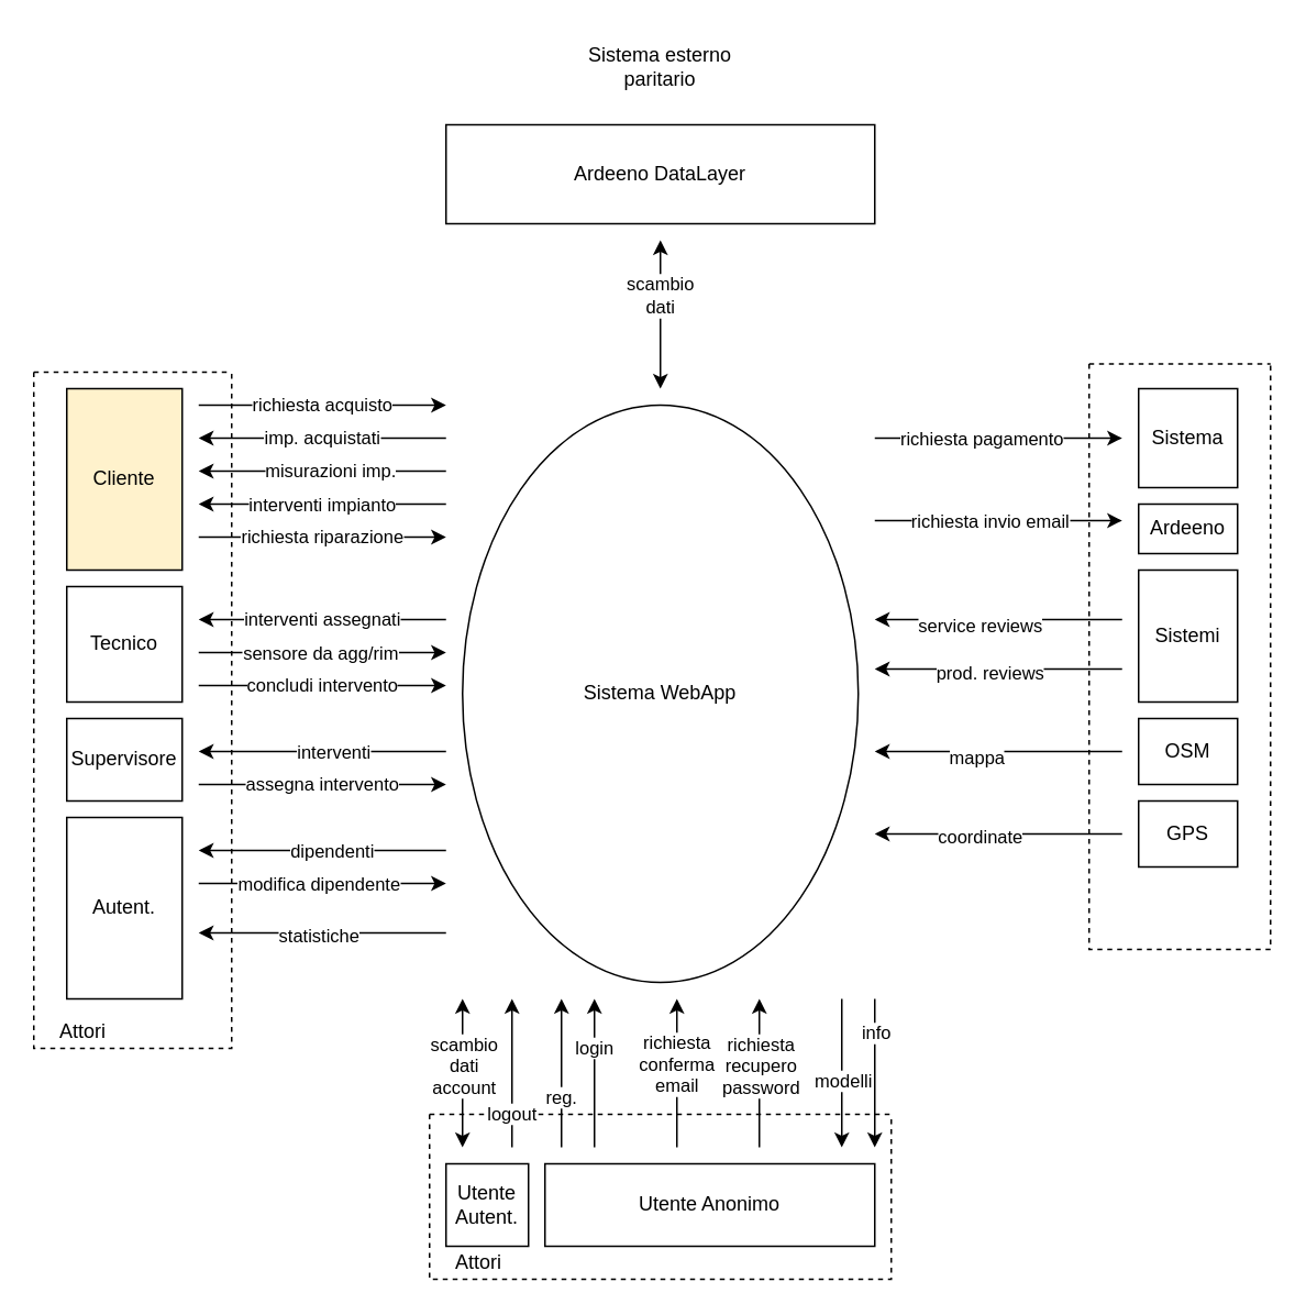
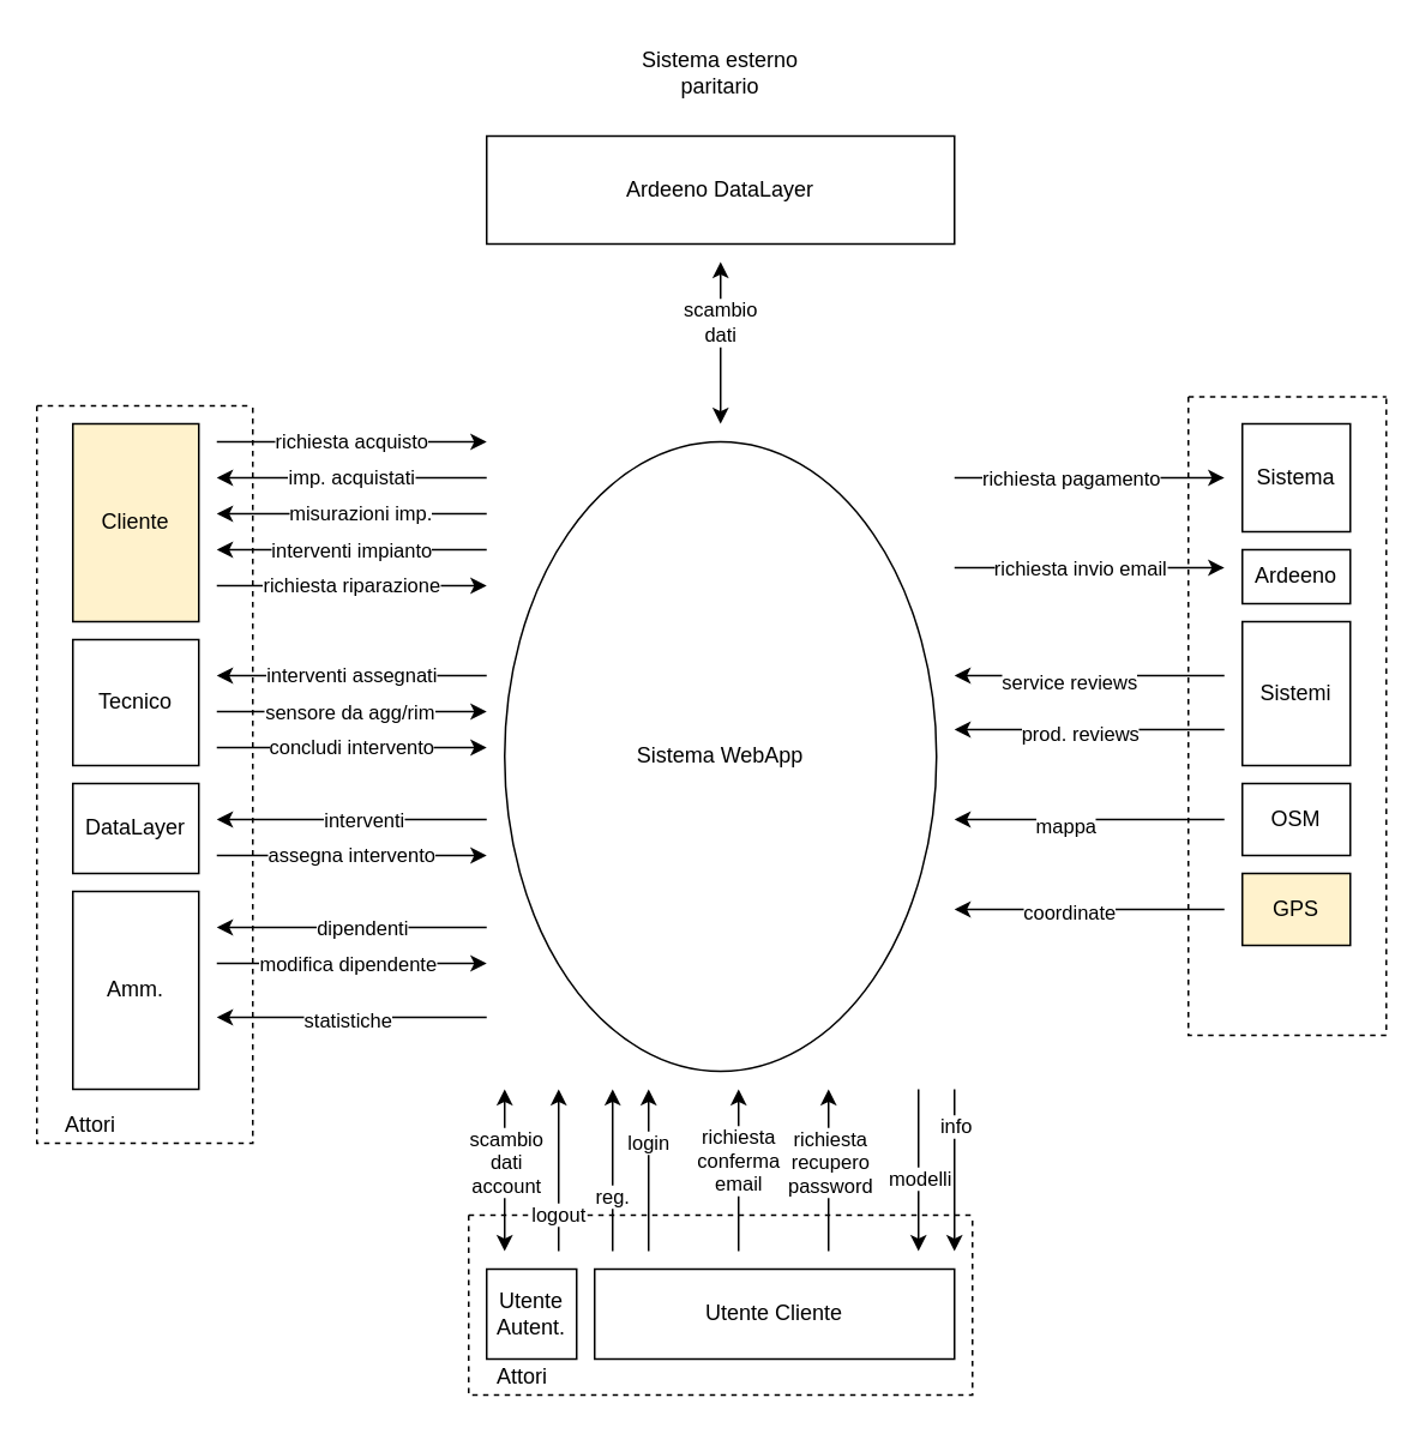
- <mxCell id="13" value="Supervisore" style="rounded=0;whiteSpace=wrap;html=1;connectable=0;" parent="10" vertex="1"><mxGeometry x="20" y="210" width="70" height="50" as="geometry" /></mxCell>
+ <mxCell id="13" value="DataLayer" style="rounded=0;whiteSpace=wrap;html=1;connectable=0;" parent="10" vertex="1"><mxGeometry x="20" y="210" width="70" height="50" as="geometry" /></mxCell>
- <mxCell id="7" value="GPS" style="rounded=0;whiteSpace=wrap;html=1;connectable=0;" parent="2" vertex="1"><mxGeometry x="30" y="265" width="60" height="40" as="geometry" /></mxCell>
+ <mxCell id="7" value="GPS" style="rounded=0;whiteSpace=wrap;html=1;connectable=0;fillColor=#fff2cc;" parent="2" vertex="1"><mxGeometry x="30" y="265" width="60" height="40" as="geometry" /></mxCell>
- <mxCell id="14" value="Autent." style="rounded=0;whiteSpace=wrap;html=1;connectable=0;" parent="10" vertex="1"><mxGeometry x="20" y="270" width="70" height="110" as="geometry" /></mxCell>
+ <mxCell id="14" value="Amm." style="rounded=0;whiteSpace=wrap;html=1;connectable=0;" parent="10" vertex="1"><mxGeometry x="20" y="270" width="70" height="110" as="geometry" /></mxCell>
- <mxCell id="54" value="Utente Anonimo" style="rounded=0;whiteSpace=wrap;html=1;connectable=0;" parent="1" vertex="1"><mxGeometry x="330" y="705" width="200" height="50" as="geometry" /></mxCell>
+ <mxCell id="54" value="Utente Cliente" style="rounded=0;whiteSpace=wrap;html=1;connectable=0;" parent="1" vertex="1"><mxGeometry x="330" y="705" width="200" height="50" as="geometry" /></mxCell>
